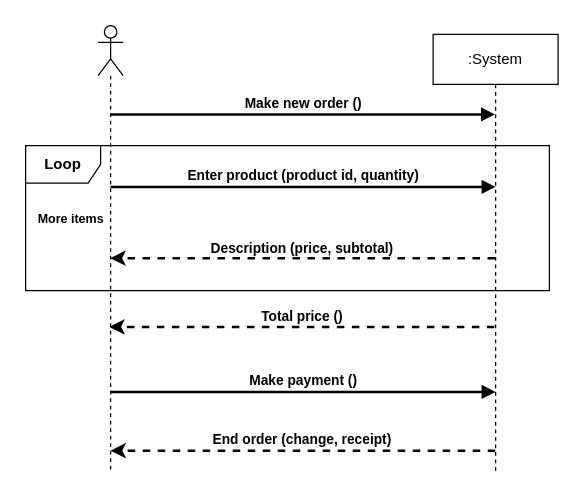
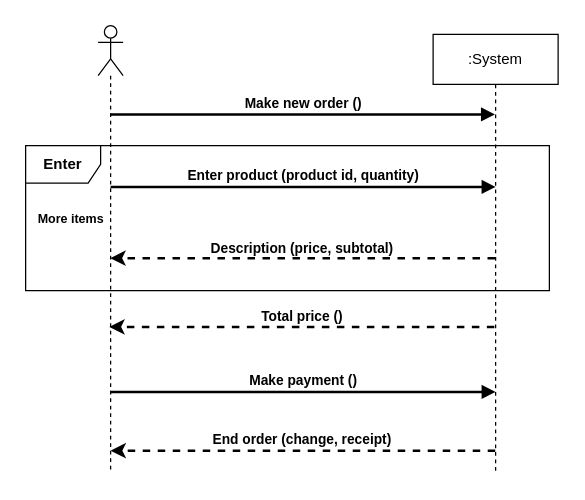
- <mxCell id="13" value="&lt;b&gt;Loop&lt;/b&gt;" style="shape=umlFrame;whiteSpace=wrap;html=1;pointerEvents=0;" parent="1" vertex="1"><mxGeometry x="20" y="116" width="419" height="116" as="geometry" /></mxCell>
+ <mxCell id="13" value="&lt;b&gt;Enter&lt;/b&gt;" style="shape=umlFrame;whiteSpace=wrap;html=1;pointerEvents=0;" parent="1" vertex="1"><mxGeometry x="20" y="116" width="419" height="116" as="geometry" /></mxCell>
